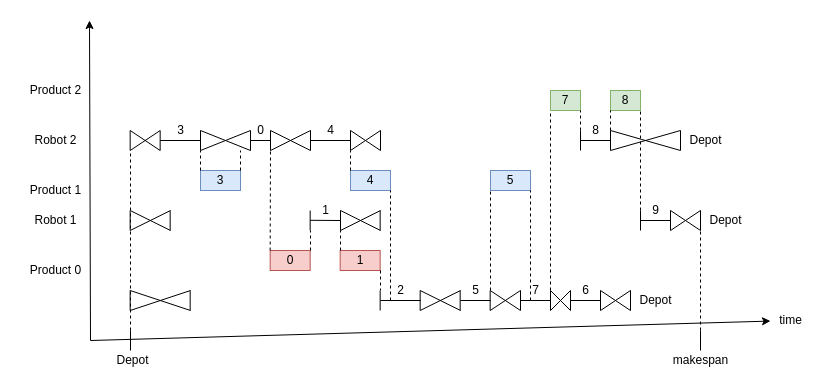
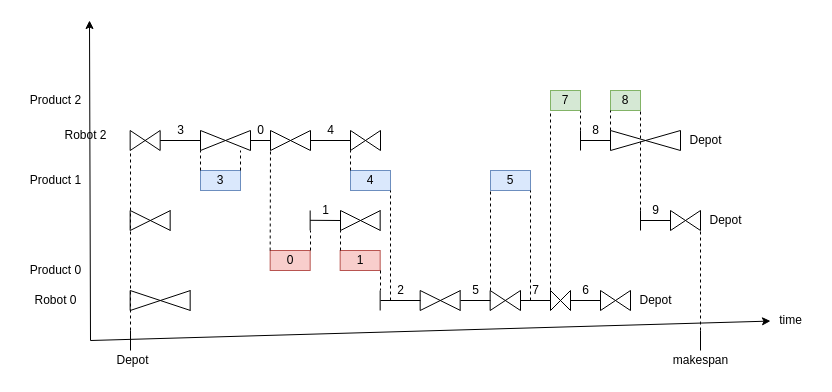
- <mxCell id="24" value="&lt;font style=&quot;font-size: 12px&quot;&gt;Product&amp;nbsp;2&lt;/font&gt;" style="text;html=1;align=center;verticalAlign=middle;resizable=0;points=[];autosize=1;" parent="1" vertex="1"><mxGeometry x="20" y="80" width="70" height="20" as="geometry" /></mxCell>
+ <mxCell id="24" value="&lt;font style=&quot;font-size: 12px&quot;&gt;Product&amp;nbsp;2&lt;/font&gt;" style="text;html=1;align=center;verticalAlign=middle;resizable=0;points=[];autosize=1;" parent="1" vertex="1"><mxGeometry x="20" y="90" width="70" height="20" as="geometry" /></mxCell>
- <mxCell id="29" value="&lt;font style=&quot;font-size: 12px&quot;&gt;Robot 2&lt;/font&gt;" style="text;html=1;align=center;verticalAlign=middle;resizable=0;points=[];autosize=1;" parent="1" vertex="1"><mxGeometry x="25" y="130" width="60" height="20" as="geometry" /></mxCell>
+ <mxCell id="29" value="&lt;font style=&quot;font-size: 12px&quot;&gt;Robot 2&lt;/font&gt;" style="text;html=1;align=center;verticalAlign=middle;resizable=0;points=[];autosize=1;" parent="1" vertex="1"><mxGeometry x="55" y="125" width="60" height="20" as="geometry" /></mxCell>
- <mxCell id="25" value="&lt;font style=&quot;font-size: 12px&quot;&gt;Product 1&lt;/font&gt;" style="text;html=1;align=center;verticalAlign=middle;resizable=0;points=[];autosize=1;" parent="1" vertex="1"><mxGeometry x="20" y="180" width="70" height="20" as="geometry" /></mxCell>
+ <mxCell id="25" value="&lt;font style=&quot;font-size: 12px&quot;&gt;Product 1&lt;/font&gt;" style="text;html=1;align=center;verticalAlign=middle;resizable=0;points=[];autosize=1;" parent="1" vertex="1"><mxGeometry x="20" y="170" width="70" height="20" as="geometry" /></mxCell>
- <mxCell id="28" value="&lt;font style=&quot;font-size: 12px&quot;&gt;Robot 1&lt;/font&gt;" style="text;html=1;align=center;verticalAlign=middle;resizable=0;points=[];autosize=1;" parent="1" vertex="1"><mxGeometry x="25" y="210" width="60" height="20" as="geometry" /></mxCell>
+ <mxCell id="27" value="&lt;font style=&quot;font-size: 12px&quot;&gt;Robot 0&lt;/font&gt;" style="text;html=1;align=center;verticalAlign=middle;resizable=0;points=[];autosize=1;" parent="1" vertex="1"><mxGeometry x="25" y="290" width="60" height="20" as="geometry" /></mxCell>
